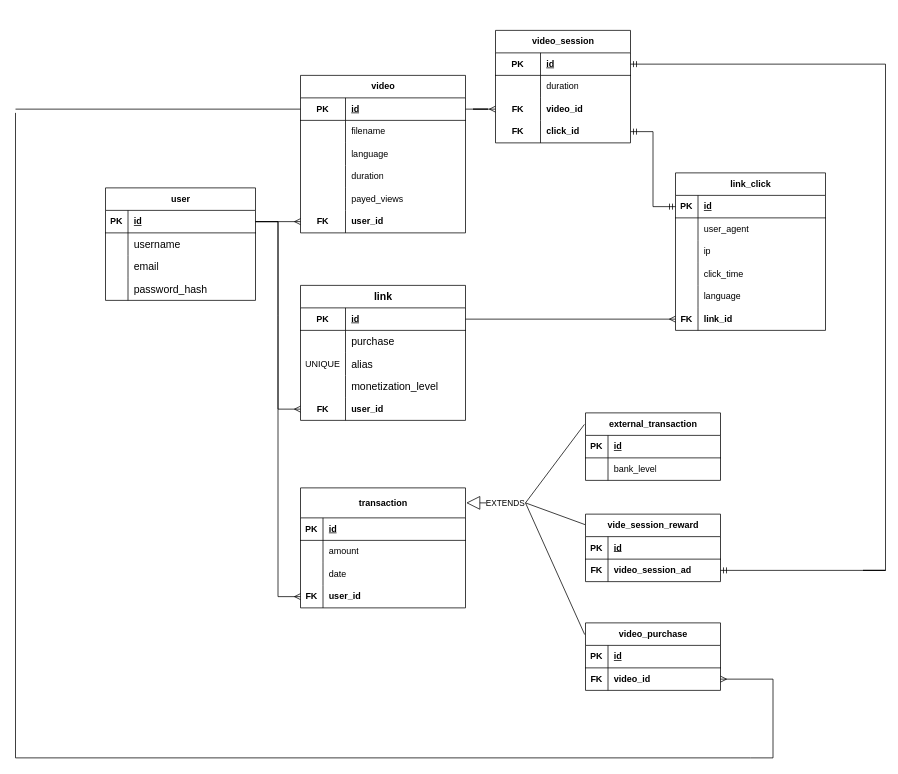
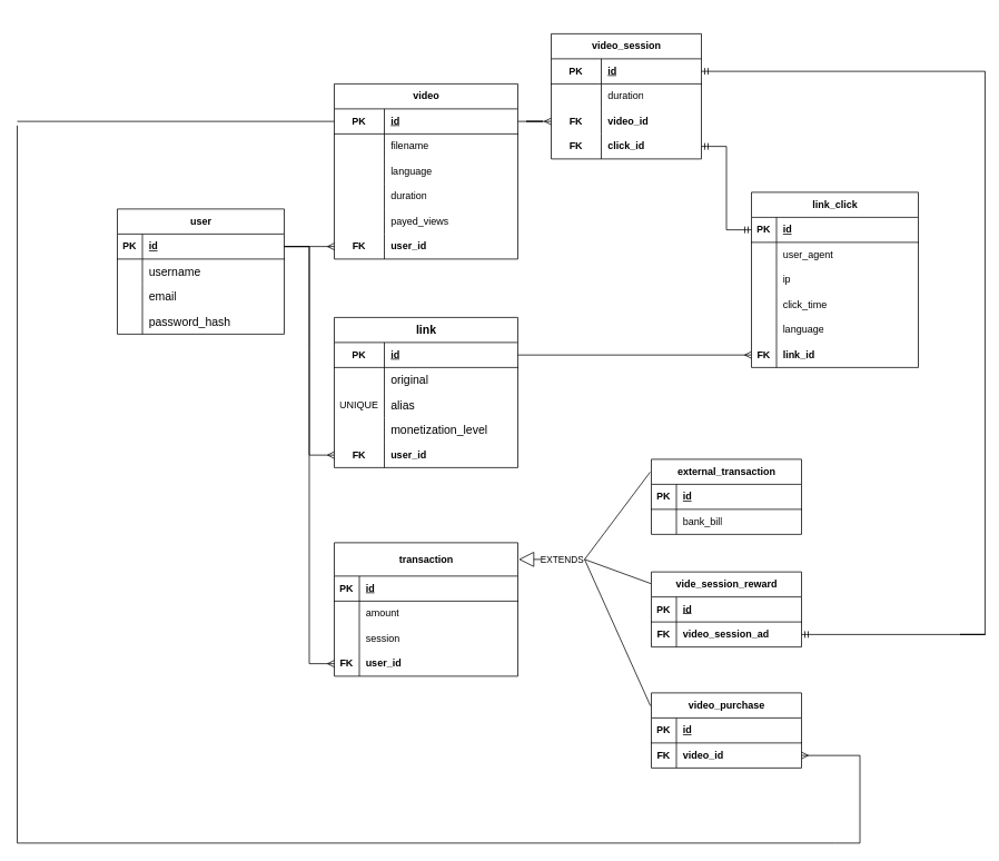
- <mxCell id="21" value="&lt;span style=&quot;font-size: 14px; text-wrap: nowrap;&quot;&gt;purchase&lt;/span&gt;" style="shape=partialRectangle;connectable=0;fillColor=none;top=0;left=0;bottom=0;right=0;align=left;spacingLeft=6;overflow=hidden;whiteSpace=wrap;html=1;" parent="19" vertex="1"><mxGeometry x="60" width="160" height="30" as="geometry"><mxRectangle width="160" height="30" as="alternateBounds" /></mxGeometry></mxCell>
+ <mxCell id="21" value="&lt;span style=&quot;font-size: 14px; text-wrap: nowrap;&quot;&gt;original&lt;/span&gt;" style="shape=partialRectangle;connectable=0;fillColor=none;top=0;left=0;bottom=0;right=0;align=left;spacingLeft=6;overflow=hidden;whiteSpace=wrap;html=1;" parent="19" vertex="1"><mxGeometry x="60" width="160" height="30" as="geometry"><mxRectangle width="160" height="30" as="alternateBounds" /></mxGeometry></mxCell>
- <mxCell id="107" value="bank_level" style="shape=partialRectangle;connectable=0;fillColor=none;top=0;left=0;bottom=0;right=0;align=left;spacingLeft=6;overflow=hidden;whiteSpace=wrap;html=1;" parent="105" vertex="1"><mxGeometry x="30" width="150" height="30" as="geometry"><mxRectangle width="150" height="30" as="alternateBounds" /></mxGeometry></mxCell>
+ <mxCell id="107" value="bank_bill" style="shape=partialRectangle;connectable=0;fillColor=none;top=0;left=0;bottom=0;right=0;align=left;spacingLeft=6;overflow=hidden;whiteSpace=wrap;html=1;" parent="105" vertex="1"><mxGeometry x="30" width="150" height="30" as="geometry"><mxRectangle width="150" height="30" as="alternateBounds" /></mxGeometry></mxCell>
- <mxCell id="96" value="date" style="shape=partialRectangle;connectable=0;fillColor=none;top=0;left=0;bottom=0;right=0;align=left;spacingLeft=6;overflow=hidden;whiteSpace=wrap;html=1;" parent="94" vertex="1"><mxGeometry x="30" width="190" height="30" as="geometry"><mxRectangle width="190" height="30" as="alternateBounds" /></mxGeometry></mxCell>
+ <mxCell id="96" value="session" style="shape=partialRectangle;connectable=0;fillColor=none;top=0;left=0;bottom=0;right=0;align=left;spacingLeft=6;overflow=hidden;whiteSpace=wrap;html=1;" parent="94" vertex="1"><mxGeometry x="30" width="190" height="30" as="geometry"><mxRectangle width="190" height="30" as="alternateBounds" /></mxGeometry></mxCell>
